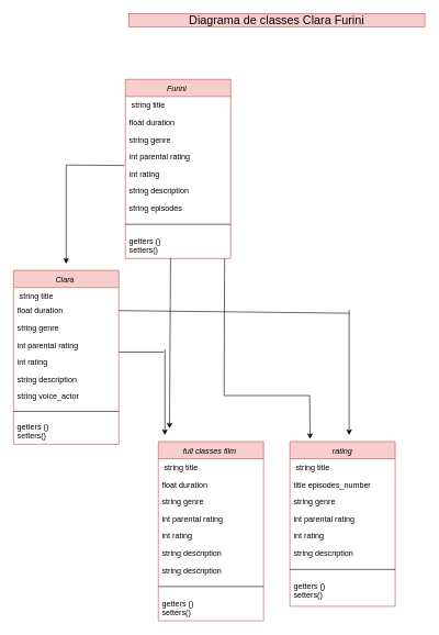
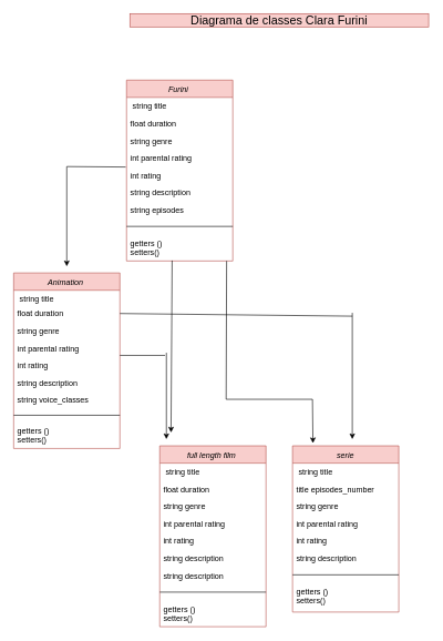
- <mxCell id="13" value="Clara " style="swimlane;fontStyle=2;align=center;verticalAlign=top;childLayout=stackLayout;horizontal=1;startSize=26;horizontalStack=0;resizeParent=1;resizeLast=0;collapsible=1;marginBottom=0;rounded=0;shadow=0;strokeWidth=1;fillColor=#f8cecc;strokeColor=#b85450;" parent="1" vertex="1"><mxGeometry x="20" y="410" width="160" height="264" as="geometry"><mxRectangle x="230" y="140" width="160" height="26" as="alternateBounds" /></mxGeometry></mxCell>
+ <mxCell id="13" value="Animation " style="swimlane;fontStyle=2;align=center;verticalAlign=top;childLayout=stackLayout;horizontal=1;startSize=26;horizontalStack=0;resizeParent=1;resizeLast=0;collapsible=1;marginBottom=0;rounded=0;shadow=0;strokeWidth=1;fillColor=#f8cecc;strokeColor=#b85450;" parent="1" vertex="1"><mxGeometry x="20" y="410" width="160" height="264" as="geometry"><mxRectangle x="230" y="140" width="160" height="26" as="alternateBounds" /></mxGeometry></mxCell>
- <mxCell id="20" value="string voice_actor" style="text;align=left;verticalAlign=top;spacingLeft=4;spacingRight=4;overflow=hidden;rotatable=0;points=[[0,0.5],[1,0.5]];portConstraint=eastwest;rounded=0;shadow=0;html=0;" parent="13" vertex="1"><mxGeometry y="178" width="160" height="26" as="geometry" /></mxCell>
+ <mxCell id="20" value="string voice_classes" style="text;align=left;verticalAlign=top;spacingLeft=4;spacingRight=4;overflow=hidden;rotatable=0;points=[[0,0.5],[1,0.5]];portConstraint=eastwest;rounded=0;shadow=0;html=0;" parent="13" vertex="1"><mxGeometry y="178" width="160" height="26" as="geometry" /></mxCell>
- <mxCell id="23" value="full classes film " style="swimlane;fontStyle=2;align=center;verticalAlign=top;childLayout=stackLayout;horizontal=1;startSize=26;horizontalStack=0;resizeParent=1;resizeLast=0;collapsible=1;marginBottom=0;rounded=0;shadow=0;strokeWidth=1;fillColor=#f8cecc;strokeColor=#b85450;" parent="1" vertex="1"><mxGeometry x="240" y="670" width="160" height="272" as="geometry"><mxRectangle x="230" y="140" width="160" height="26" as="alternateBounds" /></mxGeometry></mxCell>
+ <mxCell id="23" value="full length film " style="swimlane;fontStyle=2;align=center;verticalAlign=top;childLayout=stackLayout;horizontal=1;startSize=26;horizontalStack=0;resizeParent=1;resizeLast=0;collapsible=1;marginBottom=0;rounded=0;shadow=0;strokeWidth=1;fillColor=#f8cecc;strokeColor=#b85450;" parent="1" vertex="1"><mxGeometry x="240" y="670" width="160" height="272" as="geometry"><mxRectangle x="230" y="140" width="160" height="26" as="alternateBounds" /></mxGeometry></mxCell>
- <mxCell id="33" value="rating" style="swimlane;fontStyle=2;align=center;verticalAlign=top;childLayout=stackLayout;horizontal=1;startSize=26;horizontalStack=0;resizeParent=1;resizeLast=0;collapsible=1;marginBottom=0;rounded=0;shadow=0;strokeWidth=1;fillColor=#f8cecc;strokeColor=#b85450;" parent="1" vertex="1"><mxGeometry x="440" y="670" width="160" height="250" as="geometry"><mxRectangle x="230" y="140" width="160" height="26" as="alternateBounds" /></mxGeometry></mxCell>
+ <mxCell id="33" value="serie" style="swimlane;fontStyle=2;align=center;verticalAlign=top;childLayout=stackLayout;horizontal=1;startSize=26;horizontalStack=0;resizeParent=1;resizeLast=0;collapsible=1;marginBottom=0;rounded=0;shadow=0;strokeWidth=1;fillColor=#f8cecc;strokeColor=#b85450;" parent="1" vertex="1"><mxGeometry x="440" y="670" width="160" height="250" as="geometry"><mxRectangle x="230" y="140" width="160" height="26" as="alternateBounds" /></mxGeometry></mxCell>
